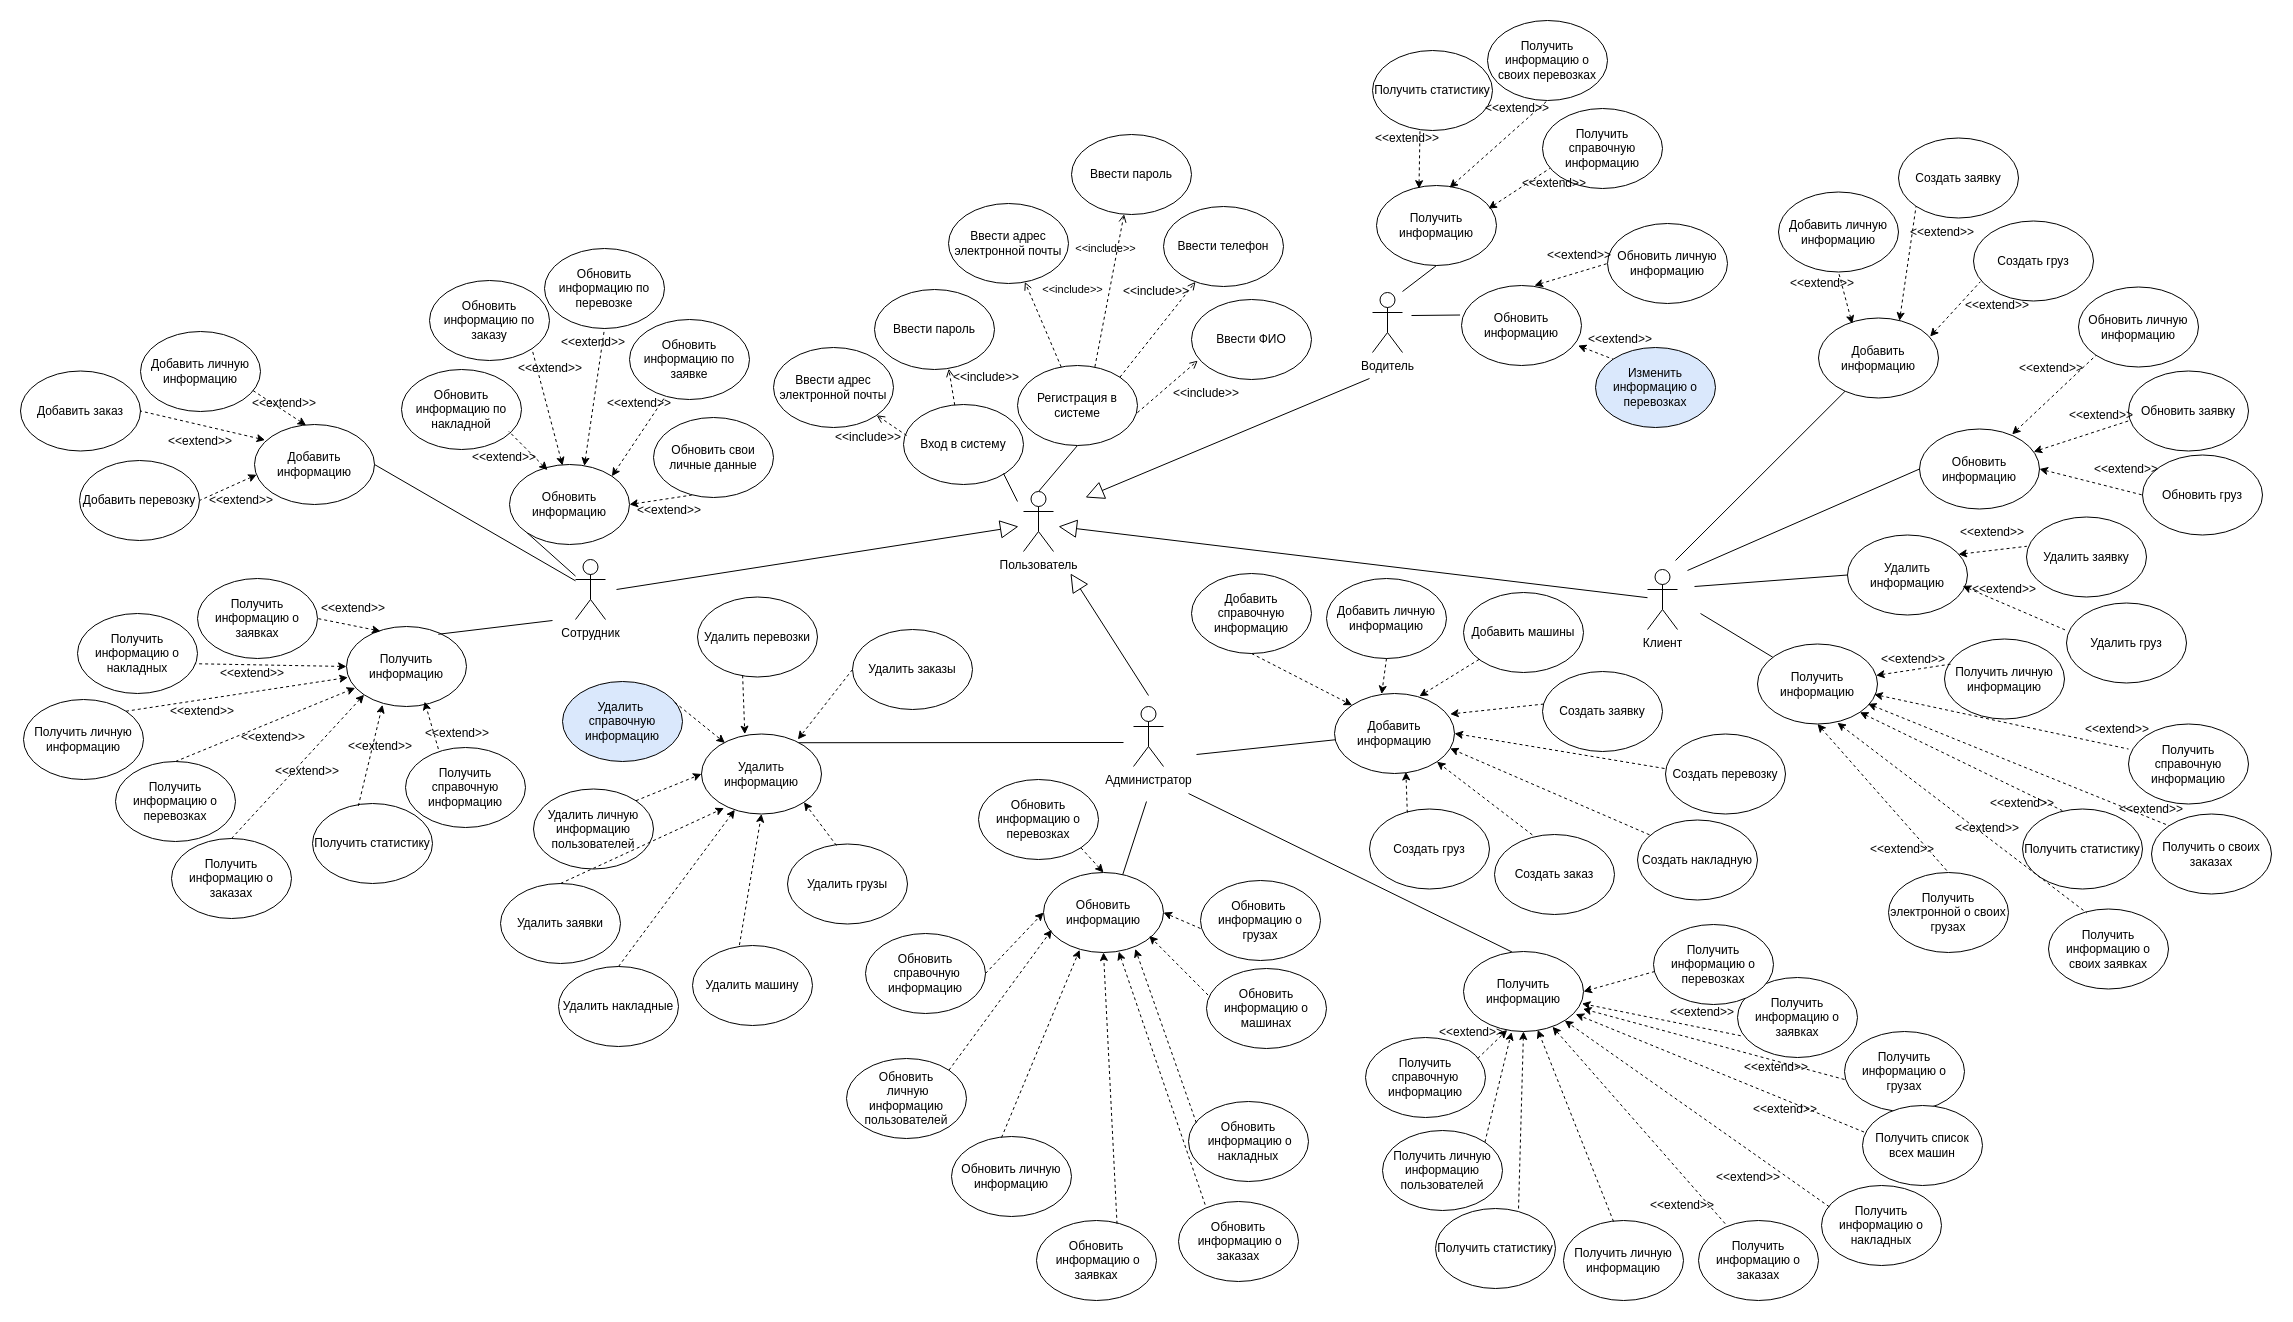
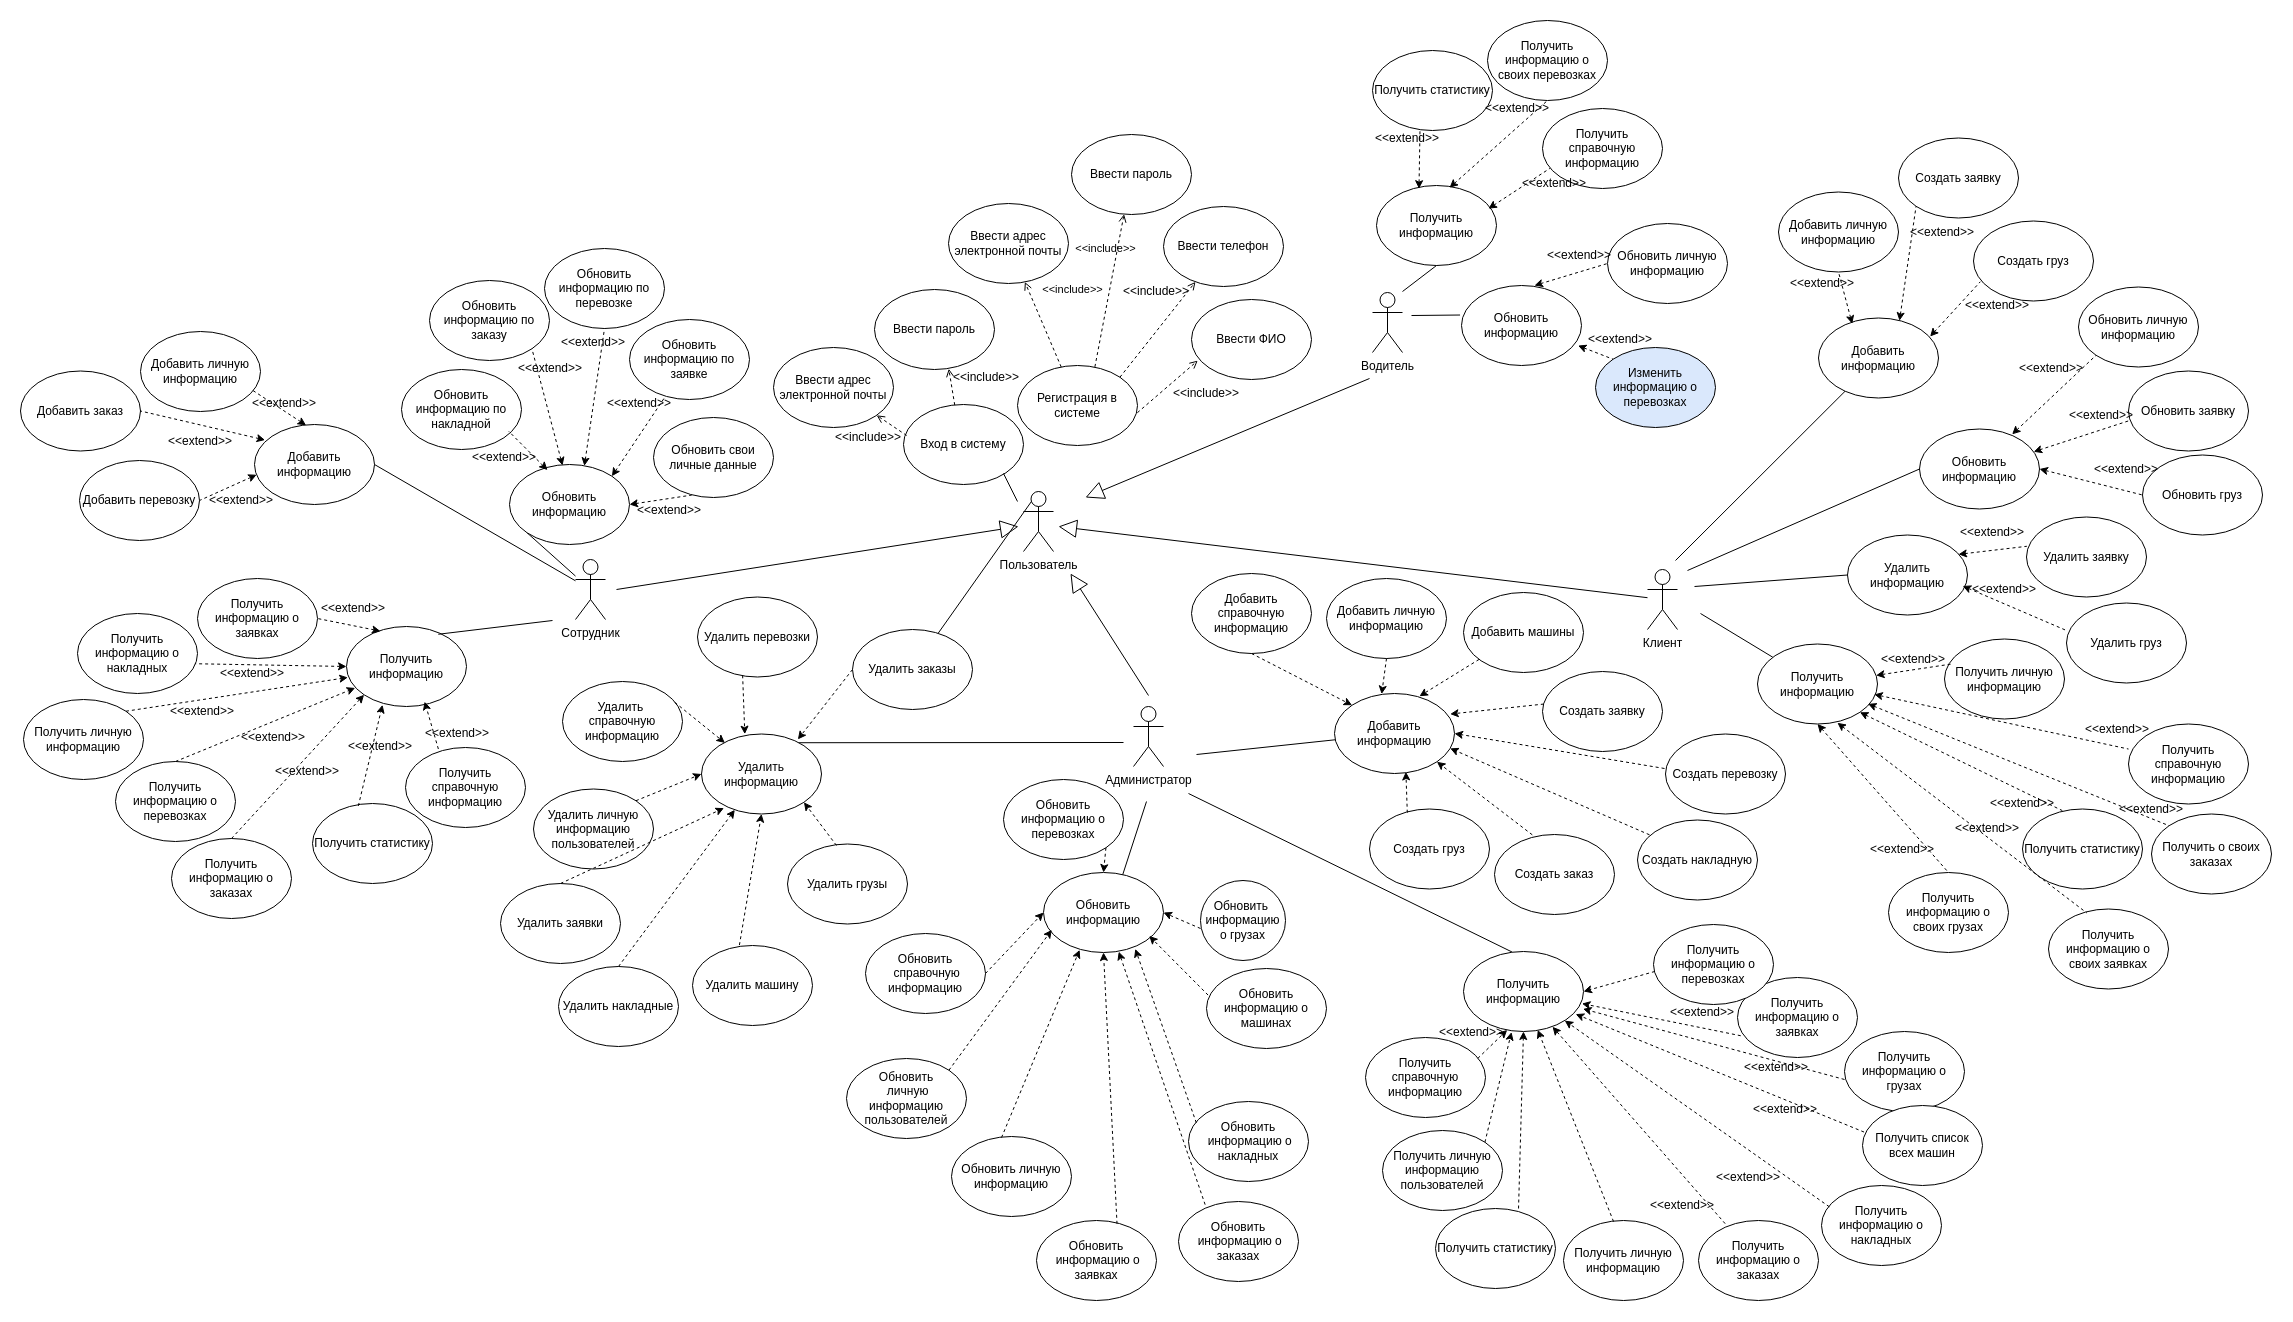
- <mxCell id="9" style="rounded=0;orthogonalLoop=1;jettySize=auto;html=1;exitX=0.5;exitY=0;exitDx=0;exitDy=0;exitPerimeter=0;entryX=0.5;entryY=1;entryDx=0;entryDy=0;endArrow=none;startFill=0;" parent="1" source="10" target="16" edge="1"><mxGeometry relative="1" as="geometry" /></mxCell>
+ <mxCell id="9" style="rounded=0;orthogonalLoop=1;jettySize=auto;html=1;exitX=0.5;exitY=0;exitDx=0;exitDy=0;exitPerimeter=0;endArrow=none;startFill=0;" parent="1" source="10" target="207" edge="1"><mxGeometry relative="1" as="geometry" /></mxCell>
- <mxCell id="210" value="Удалить&amp;nbsp;&lt;br&gt;справочную информацию" style="ellipse;whiteSpace=wrap;html=1;fillColor=#dae8fc;" vertex="1" parent="1"><mxGeometry x="562" y="681" width="120" height="80" as="geometry" /></mxCell>
+ <mxCell id="210" value="Удалить&amp;nbsp;&lt;br&gt;справочную информацию" style="ellipse;whiteSpace=wrap;html=1;" vertex="1" parent="1"><mxGeometry x="562" y="681" width="120" height="80" as="geometry" /></mxCell>
- <mxCell id="185" value="Обновить&lt;br&gt;информацию о перевозках" style="ellipse;whiteSpace=wrap;html=1;" vertex="1" parent="1"><mxGeometry x="978" y="779" width="120" height="80" as="geometry" /></mxCell>
+ <mxCell id="185" value="Обновить&lt;br&gt;информацию о перевозках" style="ellipse;whiteSpace=wrap;html=1;" vertex="1" parent="1"><mxGeometry x="1003" y="779" width="120" height="80" as="geometry" /></mxCell>
- <mxCell id="72" value="Получить электронной о своих грузах" style="ellipse;whiteSpace=wrap;html=1;" vertex="1" parent="1"><mxGeometry x="1888" y="872" width="120" height="80" as="geometry" /></mxCell>
+ <mxCell id="72" value="Получить информацию о своих грузах" style="ellipse;whiteSpace=wrap;html=1;" vertex="1" parent="1"><mxGeometry x="1888" y="872" width="120" height="80" as="geometry" /></mxCell>
- <mxCell id="186" value="Обновить&amp;nbsp;&lt;br&gt;информацию о грузах" style="ellipse;whiteSpace=wrap;html=1;" vertex="1" parent="1"><mxGeometry x="1200" y="880" width="120" height="80" as="geometry" /></mxCell>
+ <mxCell id="186" value="Обновить&amp;nbsp;&lt;br&gt;информацию о грузах" style="ellipse;whiteSpace=wrap;html=1;" vertex="1" parent="1"><mxGeometry x="1200" y="880" width="85" height="80" as="geometry" /></mxCell>
